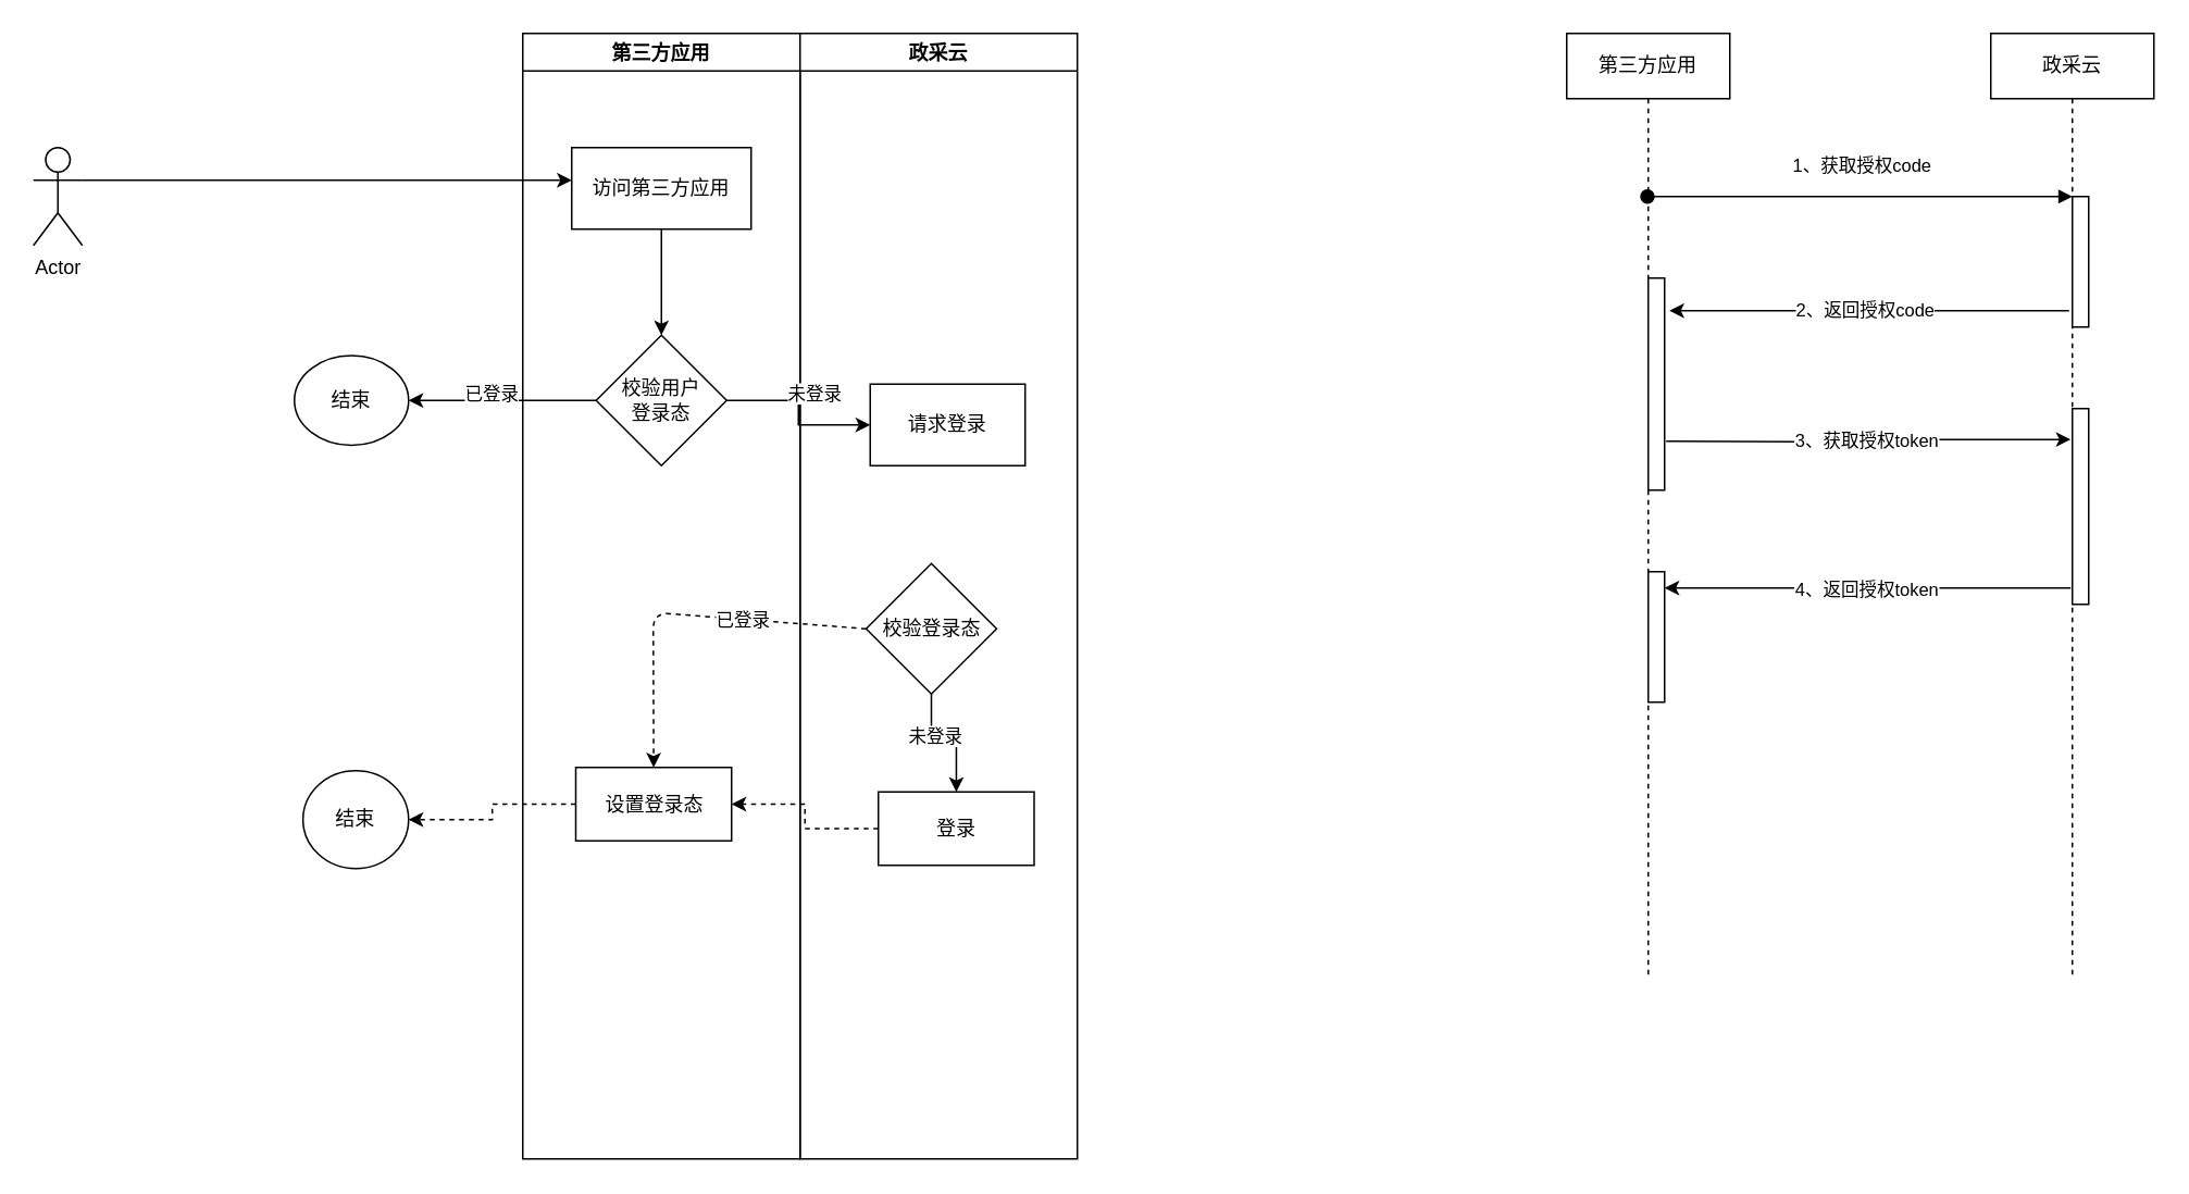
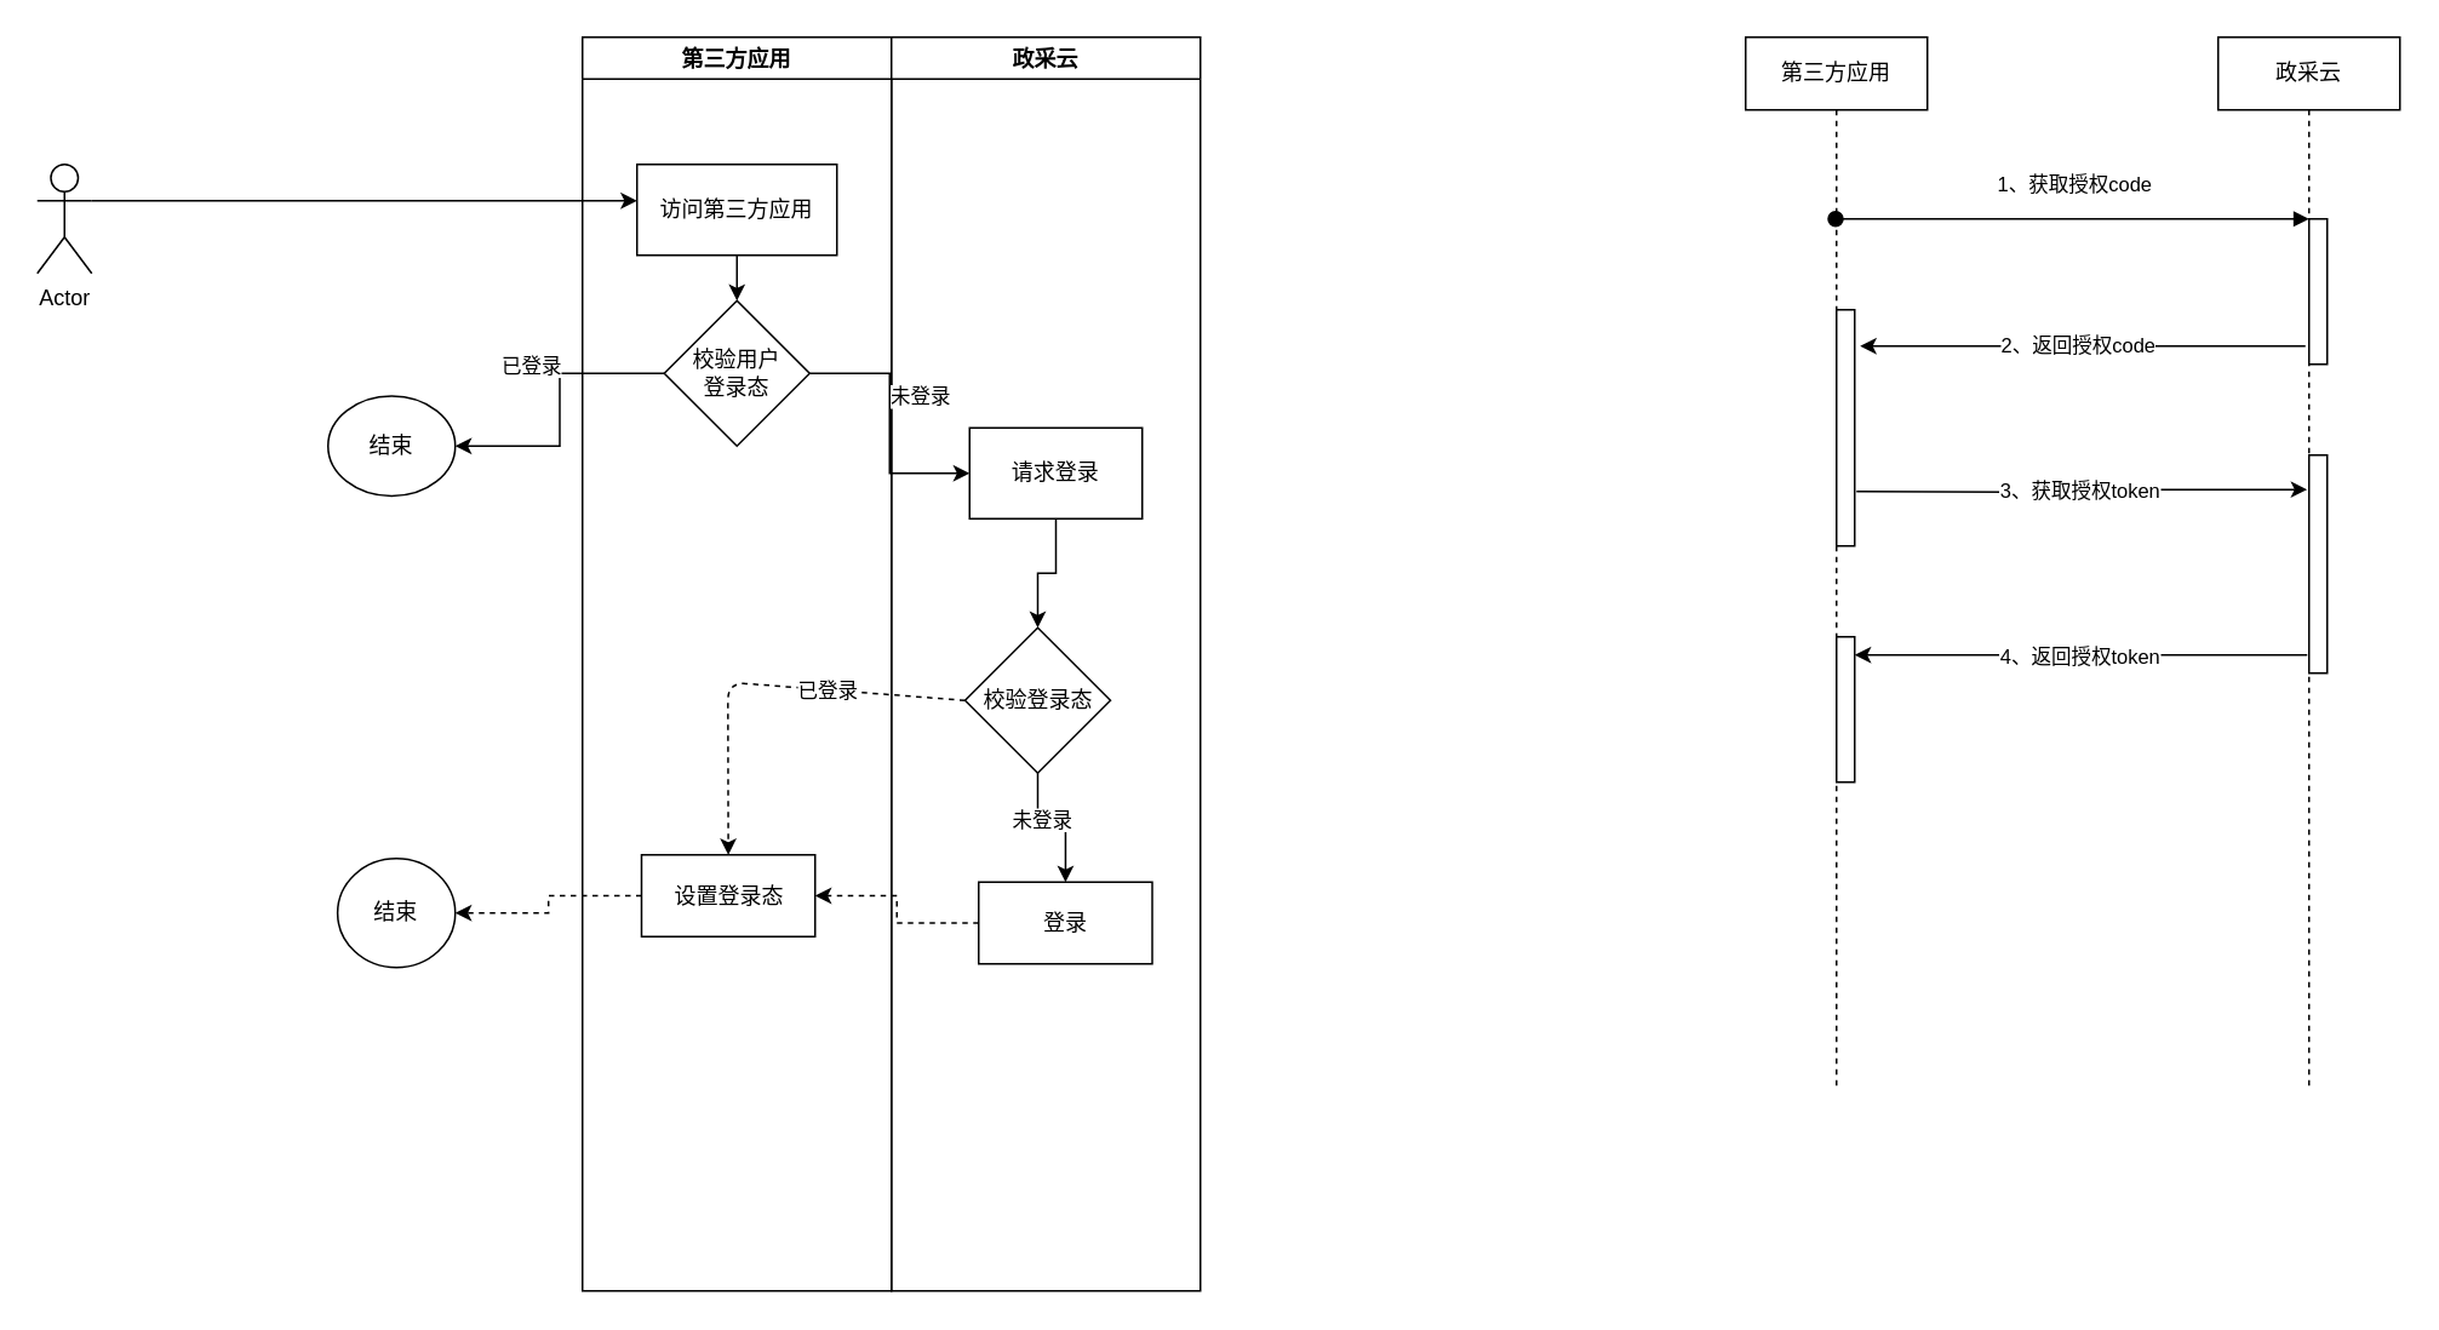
- <mxCell id="14" value="校验用户&lt;br&gt;登录态" style="rhombus;whiteSpace=wrap;html=1;rounded=0;" vertex="1" parent="1"><mxGeometry x="365" y="205" width="80" height="80" as="geometry" /></mxCell>
+ <mxCell id="14" value="校验用户&lt;br&gt;登录态" style="rhombus;whiteSpace=wrap;html=1;rounded=0;" vertex="1" parent="1"><mxGeometry x="365" y="165" width="80" height="80" as="geometry" /></mxCell>
+ <mxCell id="20" value="" style="edgeStyle=orthogonalEdgeStyle;rounded=0;orthogonalLoop=1;jettySize=auto;html=1;" edge="1" parent="1" source="6" target="19"><mxGeometry relative="1" as="geometry" /></mxCell>
